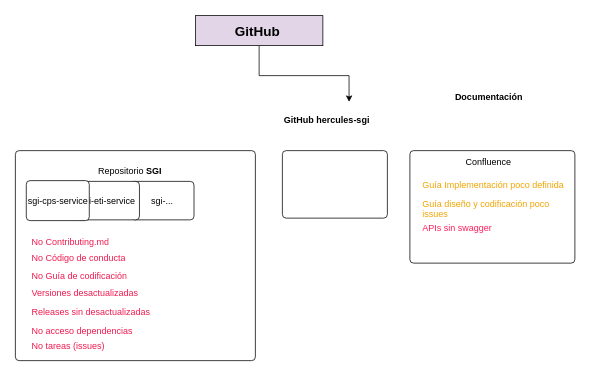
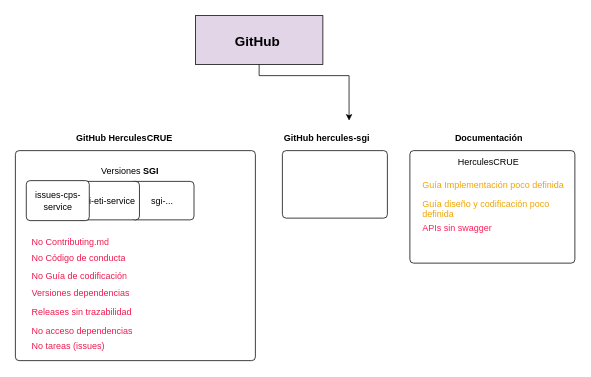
- <mxCell id="38" value="&lt;font style=&quot;font-size: 18px;&quot;&gt;GitHub&amp;nbsp;&lt;/font&gt;" style="text;strokeColor=#000000;fillColor=#e1d5e7;html=1;fontSize=24;fontStyle=1;verticalAlign=middle;align=center;" vertex="1" parent="1"><mxGeometry x="260" y="20" width="170" height="40" as="geometry" /></mxCell>
+ <mxCell id="38" value="&lt;font style=&quot;font-size: 18px;&quot;&gt;GitHub&amp;nbsp;&lt;/font&gt;" style="text;strokeColor=#000000;fillColor=#e1d5e7;html=1;fontSize=24;fontStyle=1;verticalAlign=middle;align=center;" vertex="1" parent="1"><mxGeometry x="260" y="20" width="170" height="65" as="geometry" /></mxCell>
- <mxCell id="36" value="&lt;font style=&quot;font-size: 12px;&quot;&gt;Documentación&lt;/font&gt;" style="text;strokeColor=none;fillColor=none;html=1;fontSize=24;fontStyle=1;verticalAlign=middle;align=center;" vertex="1" parent="1"><mxGeometry x="566" y="105" width="170" height="40" as="geometry" /></mxCell>
+ <mxCell id="36" value="&lt;font style=&quot;font-size: 12px;&quot;&gt;Documentación&lt;/font&gt;" style="text;strokeColor=none;fillColor=none;html=1;fontSize=24;fontStyle=1;verticalAlign=middle;align=center;" vertex="1" parent="1"><mxGeometry x="566" y="160" width="170" height="40" as="geometry" /></mxCell>
- <mxCell id="3" value="&lt;font style=&quot;font-size: 12px;&quot;&gt;GitHub hercules-sgi&lt;/font&gt;" style="text;strokeColor=none;fillColor=none;html=1;fontSize=24;fontStyle=1;verticalAlign=middle;align=center;" vertex="1" parent="1"><mxGeometry x="350" y="135" width="170" height="40" as="geometry" /></mxCell>
+ <mxCell id="3" value="&lt;font style=&quot;font-size: 12px;&quot;&gt;GitHub hercules-sgi&lt;/font&gt;" style="text;strokeColor=none;fillColor=none;html=1;fontSize=24;fontStyle=1;verticalAlign=middle;align=center;" vertex="1" parent="1"><mxGeometry x="350" y="160" width="170" height="40" as="geometry" /></mxCell>
+ <mxCell id="2" value="&lt;font style=&quot;font-size: 12px;&quot;&gt;GitHub HerculesCRUE&lt;/font&gt;" style="text;strokeColor=none;fillColor=none;html=1;fontSize=24;fontStyle=1;verticalAlign=middle;align=center;" vertex="1" parent="1"><mxGeometry x="80" y="160" width="170" height="40" as="geometry" /></mxCell>
- <mxCell id="26" value="Confluence" style="html=1;shape=mxgraph.er.anchor;whiteSpace=wrap;" vertex="1" parent="25"><mxGeometry x="10" y="14.286" width="190" as="geometry" /></mxCell>
+ <mxCell id="26" value="HerculesCRUE" style="html=1;shape=mxgraph.er.anchor;whiteSpace=wrap;" vertex="1" parent="25"><mxGeometry x="10" y="14.286" width="190" as="geometry" /></mxCell>
- <mxCell id="7" value="Repositorio&amp;nbsp;&lt;span style=&quot;background-color: initial;&quot;&gt;&lt;b&gt;SGI&lt;/b&gt;&lt;/span&gt;" style="html=1;shape=mxgraph.er.anchor;whiteSpace=wrap;" vertex="1" parent="4"><mxGeometry x="14.545" y="26.667" width="276.364" as="geometry" /></mxCell>
+ <mxCell id="7" value="Versiones&amp;nbsp;&lt;span style=&quot;background-color: initial;&quot;&gt;&lt;b&gt;SGI&lt;/b&gt;&lt;/span&gt;" style="html=1;shape=mxgraph.er.anchor;whiteSpace=wrap;" vertex="1" parent="4"><mxGeometry x="14.545" y="26.667" width="276.364" as="geometry" /></mxCell>
- <mxCell id="8" value="sgi-cps-service" style="rounded=1;absoluteArcSize=1;html=1;arcSize=10;whiteSpace=wrap;points=[];strokeColor=inherit;fillColor=inherit;" vertex="1" parent="4"><mxGeometry x="14.545" y="40.0" width="84" height="53.333" as="geometry" /></mxCell>
+ <mxCell id="8" value="issues-cps-service" style="rounded=1;absoluteArcSize=1;html=1;arcSize=10;whiteSpace=wrap;points=[];strokeColor=inherit;fillColor=inherit;" vertex="1" parent="4"><mxGeometry x="14.545" y="40.0" width="84" height="53.333" as="geometry" /></mxCell>
- <mxCell id="31" value="Guía diseño y codificación poco issues" style="shape=partialRectangle;html=1;whiteSpace=wrap;connectable=0;strokeColor=inherit;overflow=hidden;fillColor=none;top=0;left=0;bottom=0;right=0;pointerEvents=1;fontSize=12;align=left;spacingLeft=5;fontColor=#f0a400;" vertex="1" parent="30"><mxGeometry width="200" height="30" as="geometry"><mxRectangle width="200" height="30" as="alternateBounds" /></mxGeometry></mxCell>
+ <mxCell id="31" value="Guía diseño y codificación poco definida" style="shape=partialRectangle;html=1;whiteSpace=wrap;connectable=0;strokeColor=inherit;overflow=hidden;fillColor=none;top=0;left=0;bottom=0;right=0;pointerEvents=1;fontSize=12;align=left;spacingLeft=5;fontColor=#f0a400;" vertex="1" parent="30"><mxGeometry width="200" height="30" as="geometry"><mxRectangle width="200" height="30" as="alternateBounds" /></mxGeometry></mxCell>
- <mxCell id="17" value="Versiones desactualizadas" style="shape=partialRectangle;html=1;whiteSpace=wrap;connectable=0;strokeColor=inherit;overflow=hidden;fillColor=none;top=0;left=0;bottom=0;right=0;pointerEvents=1;fontSize=12;align=left;spacingLeft=5;fontColor=#f0194f;" vertex="1" parent="16"><mxGeometry width="275" height="23" as="geometry"><mxRectangle width="275" height="23" as="alternateBounds" /></mxGeometry></mxCell>
+ <mxCell id="17" value="Versiones dependencias" style="shape=partialRectangle;html=1;whiteSpace=wrap;connectable=0;strokeColor=inherit;overflow=hidden;fillColor=none;top=0;left=0;bottom=0;right=0;pointerEvents=1;fontSize=12;align=left;spacingLeft=5;fontColor=#f0194f;" vertex="1" parent="16"><mxGeometry width="275" height="23" as="geometry"><mxRectangle width="275" height="23" as="alternateBounds" /></mxGeometry></mxCell>
- <mxCell id="19" value="Releases sin desactualizadas" style="shape=partialRectangle;html=1;whiteSpace=wrap;connectable=0;strokeColor=inherit;overflow=hidden;fillColor=none;top=0;left=0;bottom=0;right=0;pointerEvents=1;fontSize=12;align=left;spacingLeft=5;fontColor=#f0194f;" vertex="1" parent="18"><mxGeometry width="275" height="29" as="geometry"><mxRectangle width="275" height="29" as="alternateBounds" /></mxGeometry></mxCell>
+ <mxCell id="19" value="Releases sin trazabilidad" style="shape=partialRectangle;html=1;whiteSpace=wrap;connectable=0;strokeColor=inherit;overflow=hidden;fillColor=none;top=0;left=0;bottom=0;right=0;pointerEvents=1;fontSize=12;align=left;spacingLeft=5;fontColor=#f0194f;" vertex="1" parent="18"><mxGeometry width="275" height="29" as="geometry"><mxRectangle width="275" height="29" as="alternateBounds" /></mxGeometry></mxCell>
